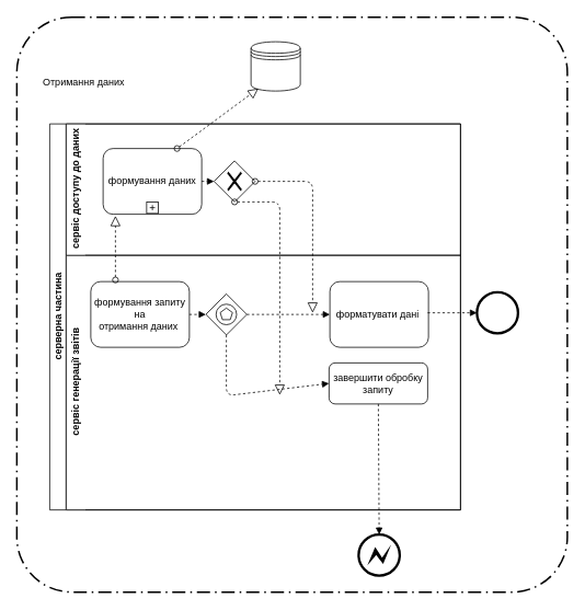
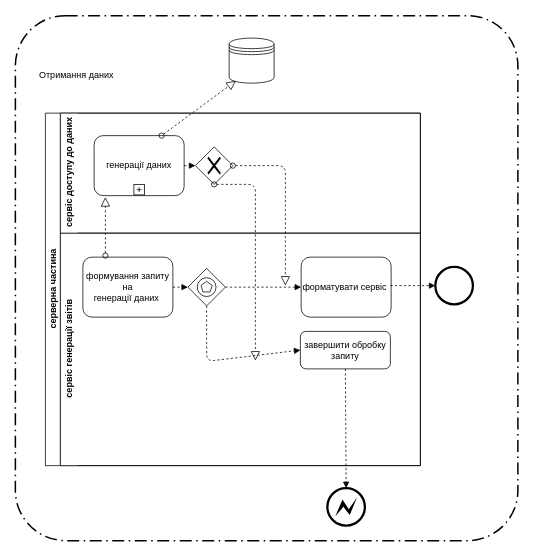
- <mxCell id="3" value="формування даних" style="shape=ext;rounded=1;html=1;whiteSpace=wrap;" vertex="1" parent="1"><mxGeometry x="125" y="180" width="120" height="80" as="geometry" /></mxCell>
+ <mxCell id="3" value="генерації даних" style="shape=ext;rounded=1;html=1;whiteSpace=wrap;" vertex="1" parent="1"><mxGeometry x="125" y="180" width="120" height="80" as="geometry" /></mxCell>
- <mxCell id="8" value="формування запиту на &lt;br&gt;отримання даних&amp;nbsp;" style="shape=ext;rounded=1;html=1;whiteSpace=wrap;" vertex="1" parent="1"><mxGeometry x="110" y="342" width="120" height="80" as="geometry" /></mxCell>
+ <mxCell id="8" value="формування запиту на &lt;br&gt;генерації даних&amp;nbsp;" style="shape=ext;rounded=1;html=1;whiteSpace=wrap;" vertex="1" parent="1"><mxGeometry x="110" y="342" width="120" height="80" as="geometry" /></mxCell>
- <mxCell id="9" value="форматувати дані&amp;nbsp;" style="shape=ext;rounded=1;html=1;whiteSpace=wrap;" vertex="1" parent="1"><mxGeometry x="401" y="342" width="120" height="80" as="geometry" /></mxCell>
+ <mxCell id="9" value="форматувати сервіс&amp;nbsp;" style="shape=ext;rounded=1;html=1;whiteSpace=wrap;" vertex="1" parent="1"><mxGeometry x="401" y="342" width="120" height="80" as="geometry" /></mxCell>
